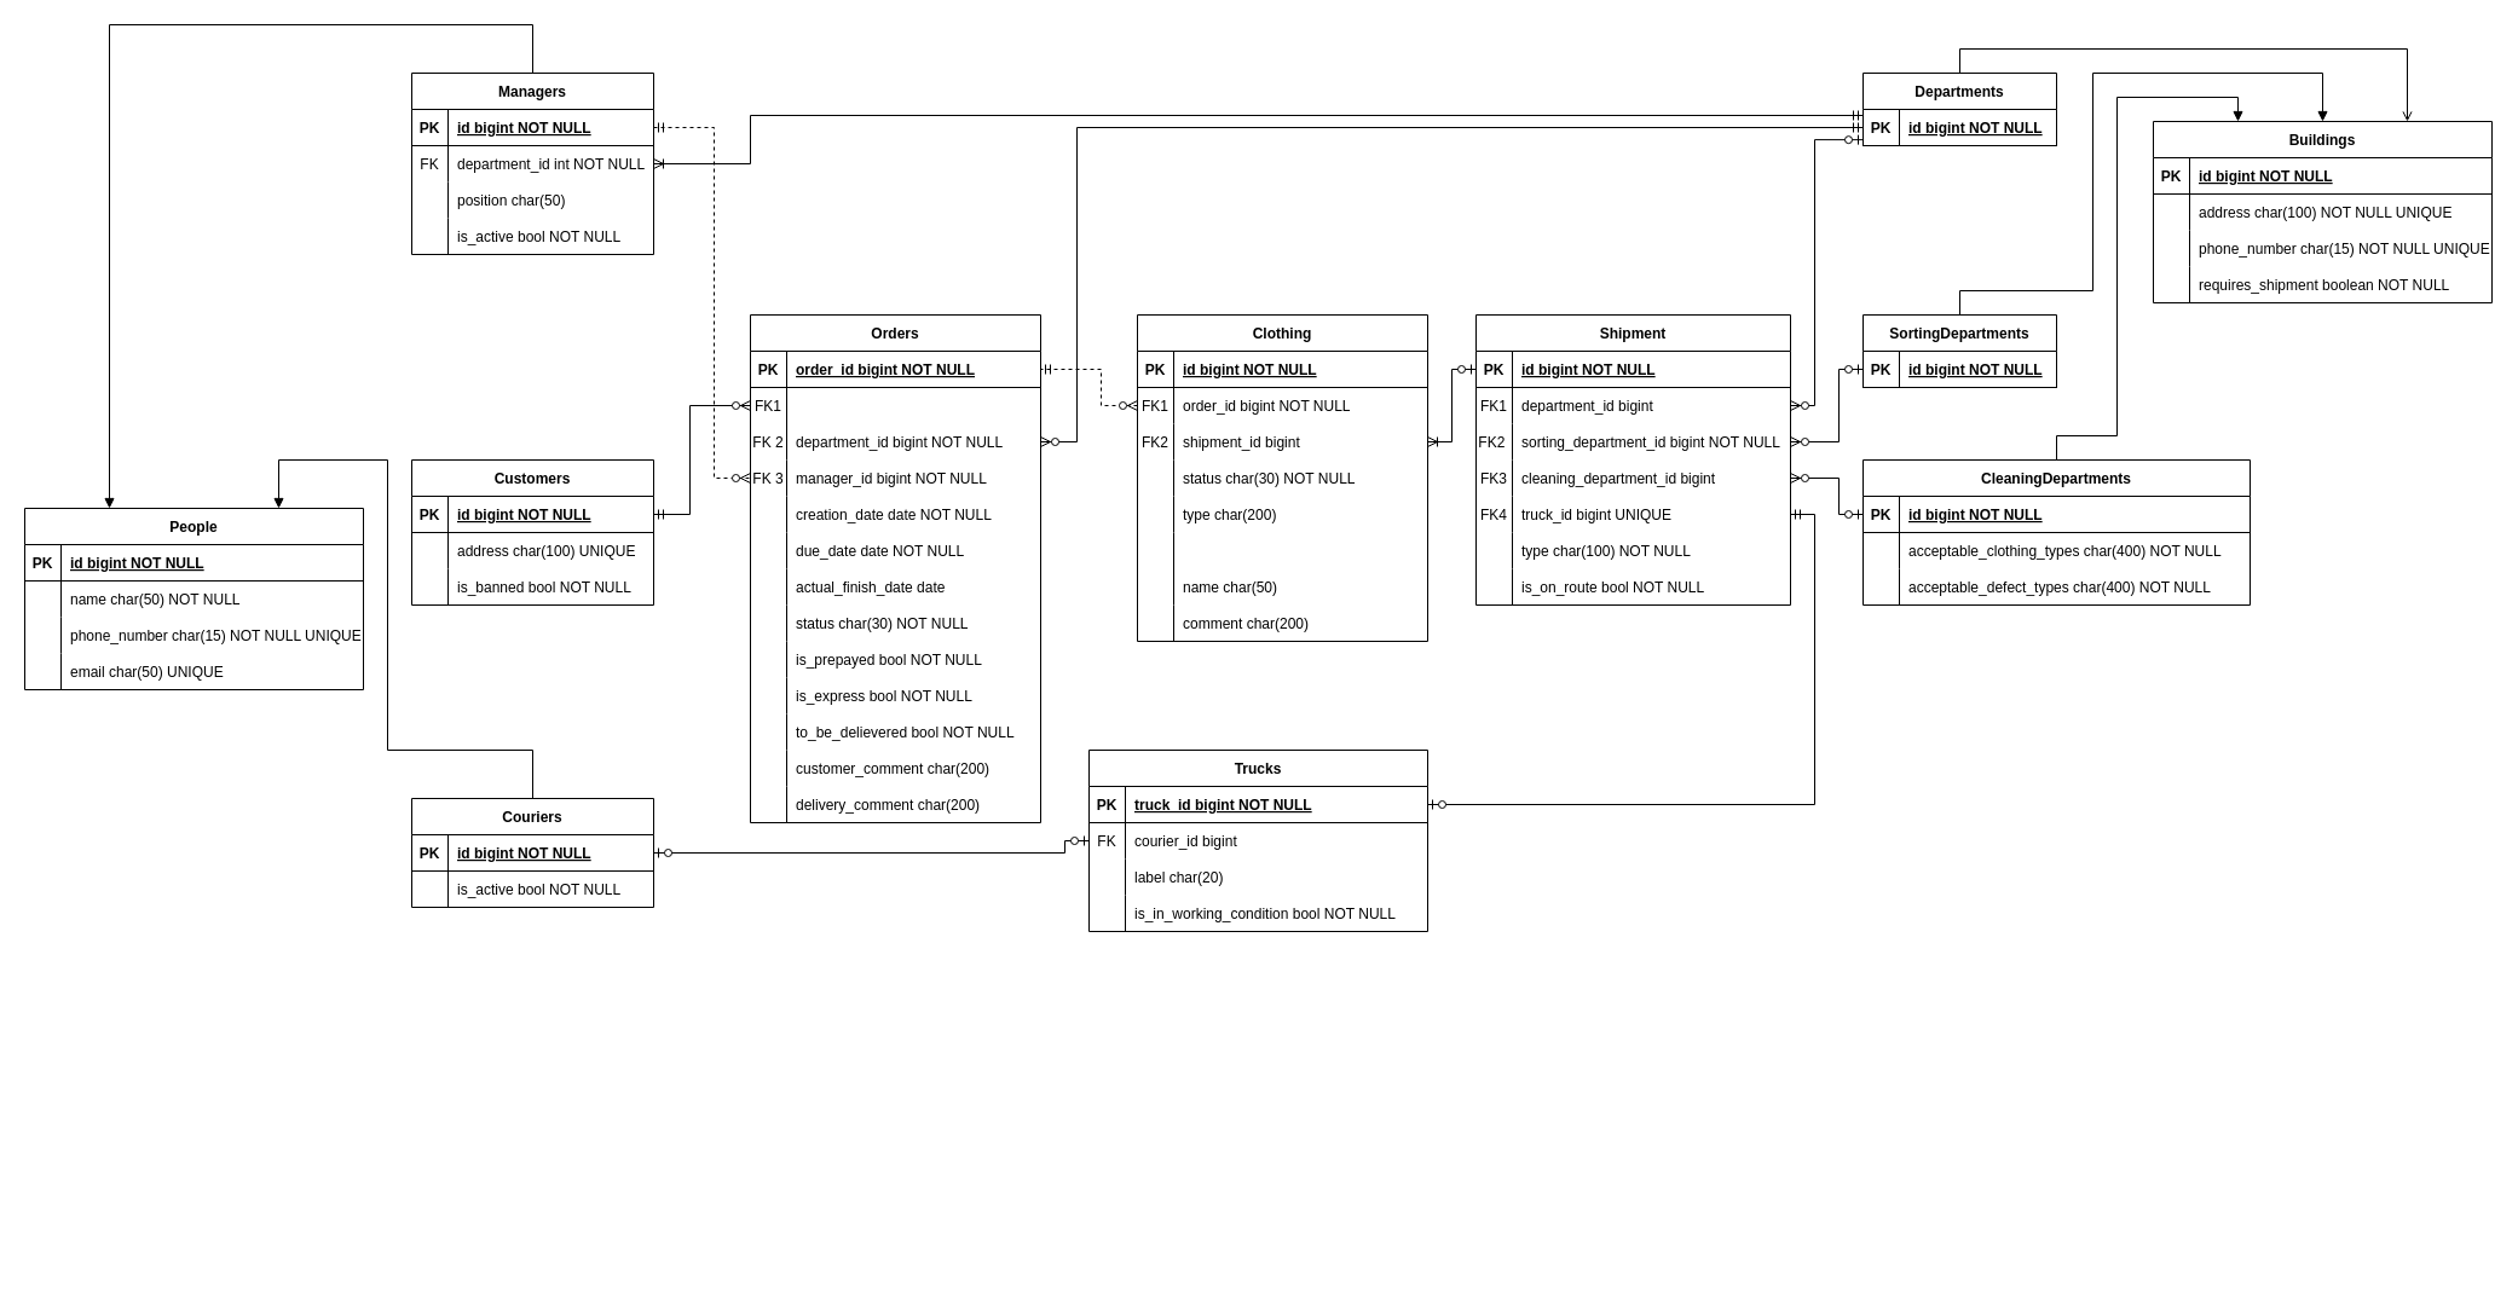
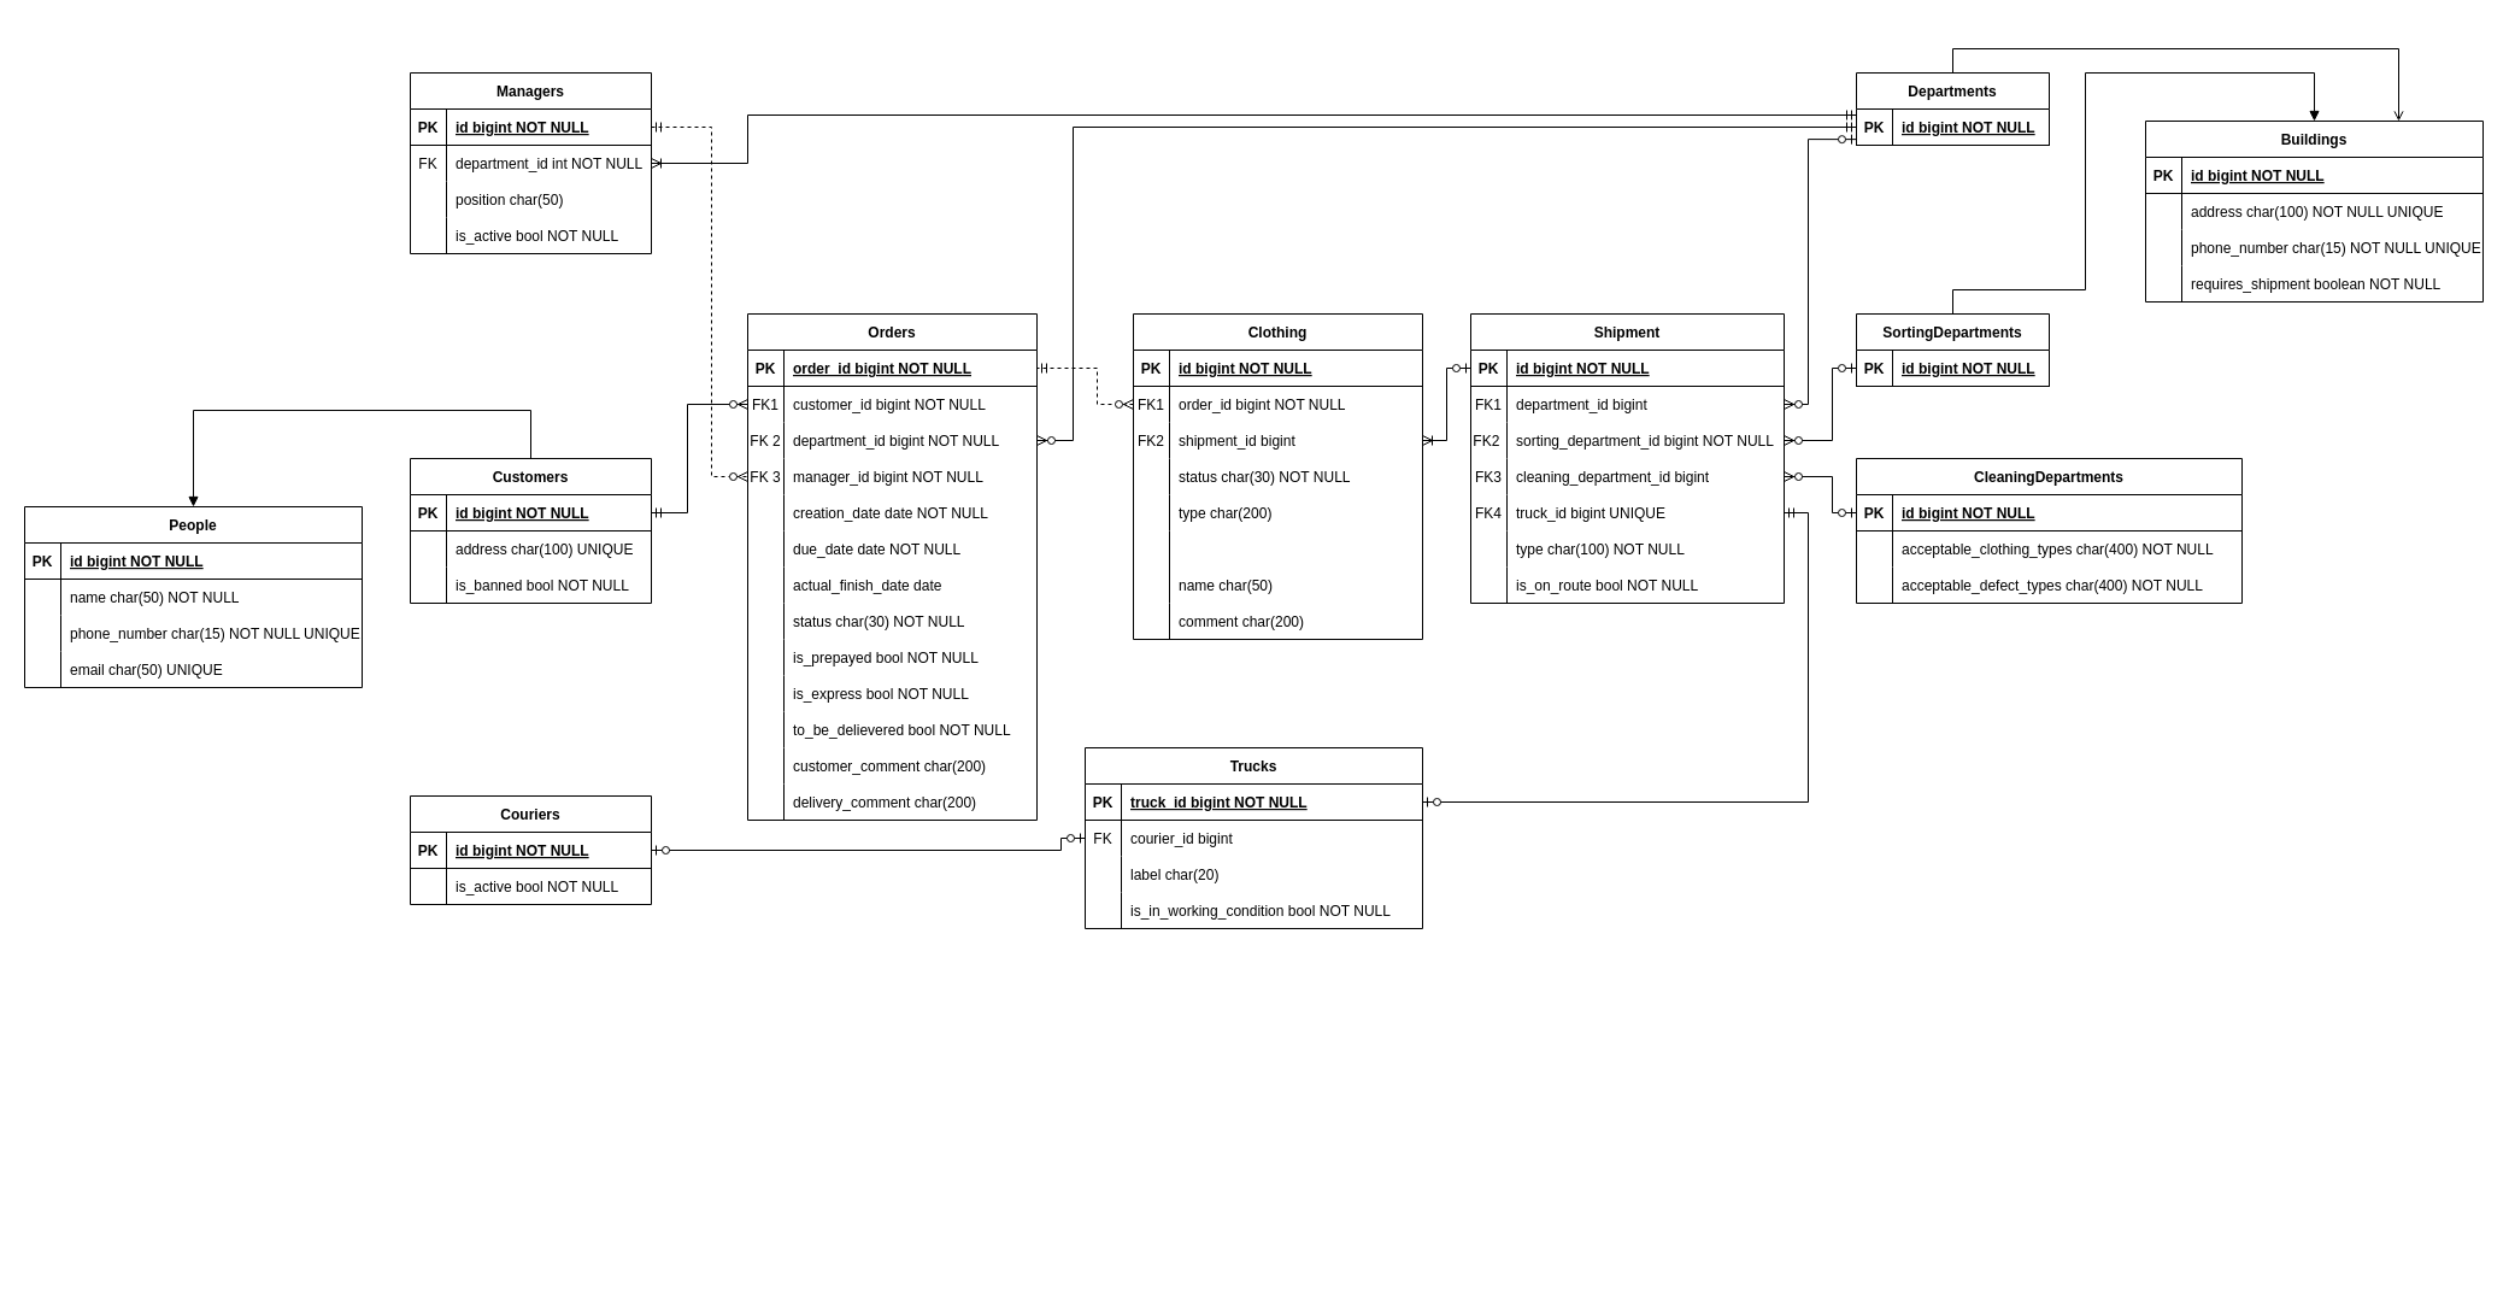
- <mxCell id="147" style="edgeStyle=orthogonalEdgeStyle;rounded=0;orthogonalLoop=1;jettySize=auto;html=1;entryX=0.25;entryY=0;entryDx=0;entryDy=0;startArrow=none;startFill=0;endArrow=block;endFill=1;exitX=0.5;exitY=0;exitDx=0;exitDy=0;" edge="1" parent="1" source="148" target="184"><mxGeometry relative="1" as="geometry"><Array as="points"><mxPoint x="440" y="20" /><mxPoint x="90" y="20" /></Array></mxGeometry></mxCell>
- <mxCell id="87" style="edgeStyle=orthogonalEdgeStyle;rounded=0;orthogonalLoop=1;jettySize=auto;html=1;exitX=0.5;exitY=0;exitDx=0;exitDy=0;entryX=0.25;entryY=0;entryDx=0;entryDy=0;startArrow=none;startFill=0;endArrow=block;endFill=1;" edge="1" parent="1" source="88" target="168"><mxGeometry relative="1" as="geometry"><Array as="points"><mxPoint x="1700" y="360" /><mxPoint x="1750" y="360" /><mxPoint x="1750" y="80" /><mxPoint x="1850" y="80" /></Array></mxGeometry></mxCell>
+ <mxCell id="8" value="customer_id bigint NOT NULL" style="shape=partialRectangle;overflow=hidden;connectable=0;fillColor=none;top=0;left=0;bottom=0;right=0;align=left;spacingLeft=6;" parent="6" vertex="1"><mxGeometry x="30" width="210" height="30" as="geometry" /></mxCell>
+ <mxCell id="42" style="edgeStyle=orthogonalEdgeStyle;rounded=0;orthogonalLoop=1;jettySize=auto;html=1;entryX=0.5;entryY=0;entryDx=0;entryDy=0;startArrow=none;startFill=0;endArrow=block;endFill=1;exitX=0.5;exitY=0;exitDx=0;exitDy=0;" edge="1" parent="1" source="43" target="184"><mxGeometry relative="1" as="geometry"><Array as="points"><mxPoint x="440" y="340" /><mxPoint x="160" y="340" /></Array></mxGeometry></mxCell>
- <mxCell id="99" style="edgeStyle=orthogonalEdgeStyle;rounded=0;orthogonalLoop=1;jettySize=auto;html=1;entryX=0.75;entryY=0;entryDx=0;entryDy=0;startArrow=none;startFill=0;endArrow=block;endFill=1;exitX=0.5;exitY=0;exitDx=0;exitDy=0;" edge="1" parent="1" source="100" target="184"><mxGeometry relative="1" as="geometry"><Array as="points"><mxPoint x="440" y="620" /><mxPoint x="320" y="620" /><mxPoint x="320" y="380" /><mxPoint x="230" y="380" /></Array></mxGeometry></mxCell>
